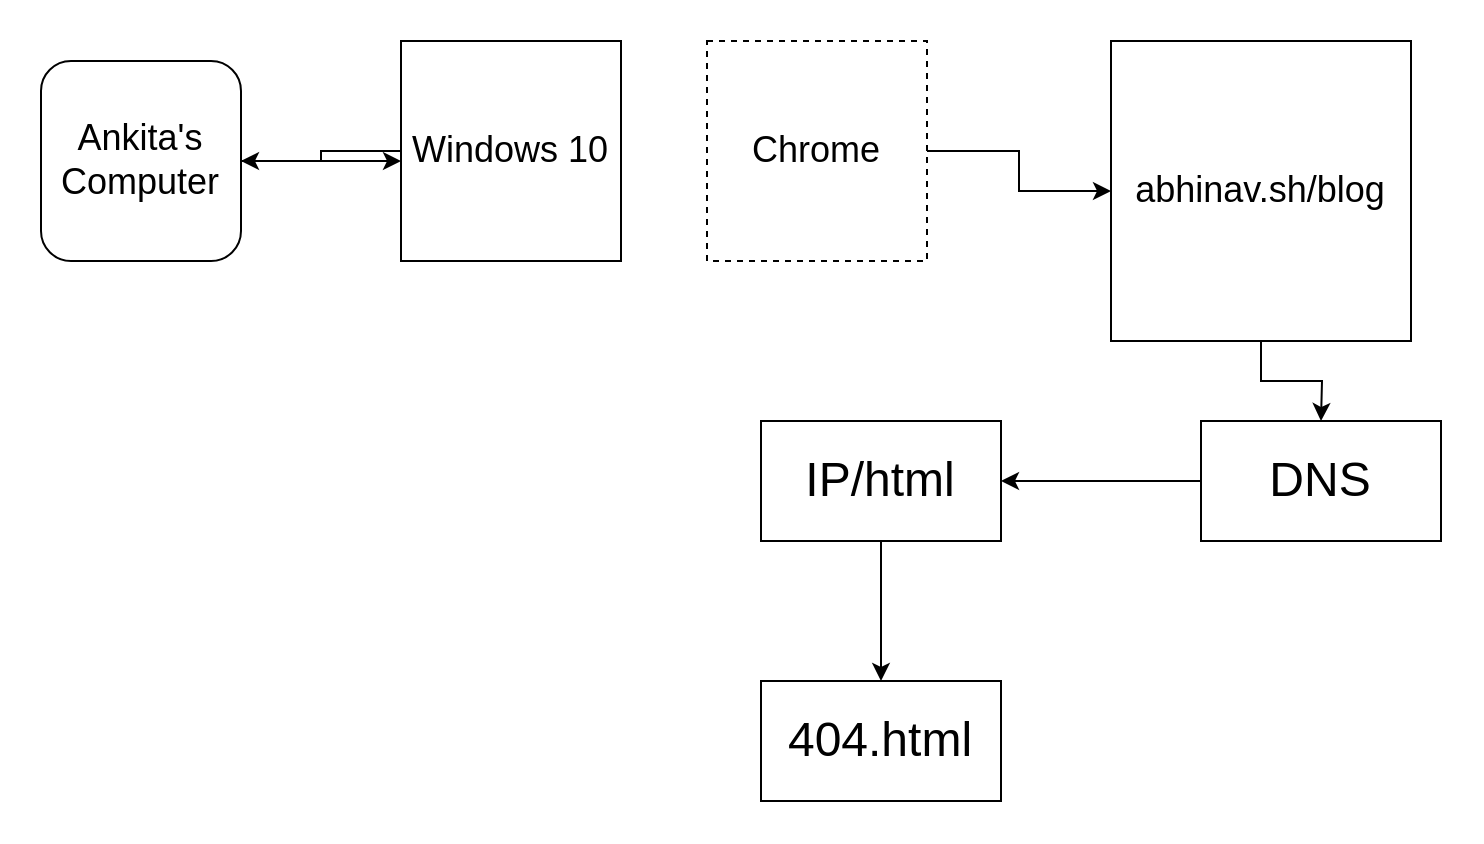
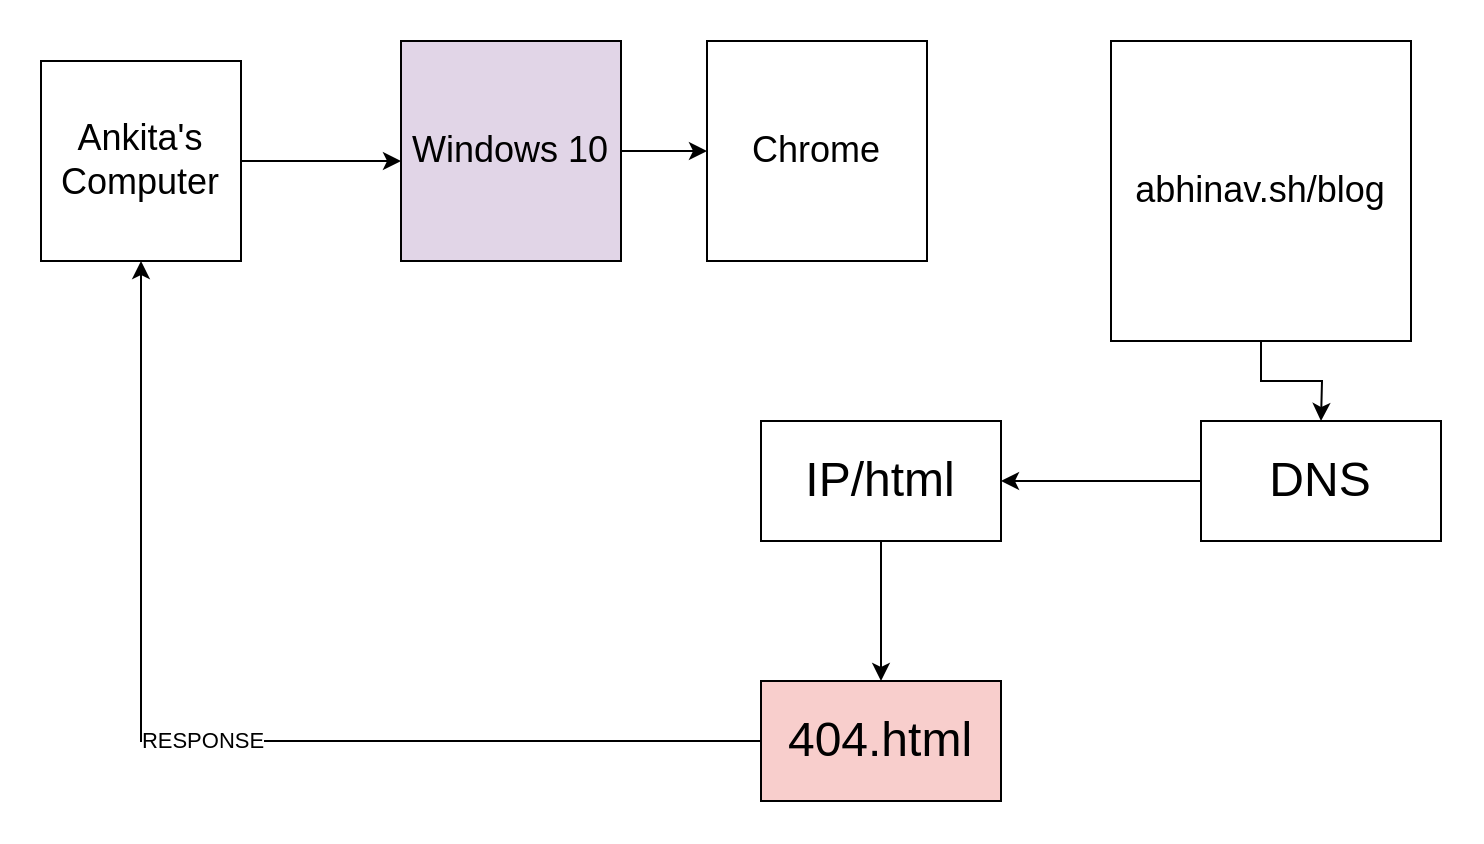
- <mxCell id="4" style="edgeStyle=orthogonalEdgeStyle;rounded=0;orthogonalLoop=1;jettySize=auto;html=1;" edge="1" parent="1" source="5" target="3"><mxGeometry relative="1" as="geometry" /></mxCell>
+ <mxCell id="4" style="edgeStyle=orthogonalEdgeStyle;rounded=0;orthogonalLoop=1;jettySize=auto;html=1;entryX=0;entryY=0.5;entryDx=0;entryDy=0;" edge="1" parent="1" source="5" target="7"><mxGeometry relative="1" as="geometry" /></mxCell>
- <mxCell id="5" value="&lt;font style=&quot;font-size: 18px&quot;&gt;Windows 10&lt;/font&gt;" style="whiteSpace=wrap;html=1;aspect=fixed;" vertex="1" parent="1"><mxGeometry x="200" y="20" width="110" height="110" as="geometry" /></mxCell>
+ <mxCell id="5" value="&lt;font style=&quot;font-size: 18px&quot;&gt;Windows 10&lt;/font&gt;" style="whiteSpace=wrap;html=1;aspect=fixed;fillColor=#e1d5e7;" vertex="1" parent="1"><mxGeometry x="200" y="20" width="110" height="110" as="geometry" /></mxCell>
- <mxCell id="7" value="&lt;font style=&quot;font-size: 18px&quot;&gt;Chrome&lt;br&gt;&lt;/font&gt;" style="whiteSpace=wrap;html=1;aspect=fixed;dashed=1;" vertex="1" parent="1"><mxGeometry x="353" y="20" width="110" height="110" as="geometry" /></mxCell>
+ <mxCell id="7" value="&lt;font style=&quot;font-size: 18px&quot;&gt;Chrome&lt;br&gt;&lt;/font&gt;" style="whiteSpace=wrap;html=1;aspect=fixed;" vertex="1" parent="1"><mxGeometry x="353" y="20" width="110" height="110" as="geometry" /></mxCell>
- <mxCell id="3" value="&lt;font style=&quot;font-size: 18px&quot;&gt;Ankita's Computer&lt;/font&gt;" style="whiteSpace=wrap;html=1;aspect=fixed;rounded=1;" vertex="1" parent="1"><mxGeometry x="20" y="30" width="100" height="100" as="geometry" /></mxCell>
+ <mxCell id="3" value="&lt;font style=&quot;font-size: 18px&quot;&gt;Ankita's Computer&lt;/font&gt;" style="whiteSpace=wrap;html=1;aspect=fixed;" vertex="1" parent="1"><mxGeometry x="20" y="30" width="100" height="100" as="geometry" /></mxCell>
- <mxCell id="6" style="edgeStyle=orthogonalEdgeStyle;rounded=0;orthogonalLoop=1;jettySize=auto;html=1;entryX=0;entryY=0.5;entryDx=0;entryDy=0;" edge="1" parent="1" source="7" target="9"><mxGeometry relative="1" as="geometry" /></mxCell>
+ <mxCell id="14" style="edgeStyle=orthogonalEdgeStyle;rounded=0;orthogonalLoop=1;jettySize=auto;html=1;entryX=0.5;entryY=1;entryDx=0;entryDy=0;" edge="1" parent="1" source="16" target="3"><mxGeometry relative="1" as="geometry" /></mxCell>
+ <mxCell id="15" value="RESPONSE" style="edgeLabel;html=1;align=center;verticalAlign=middle;resizable=0;points=[];" vertex="1" connectable="0" parent="14"><mxGeometry x="0.019" y="-1" relative="1" as="geometry"><mxPoint as="offset" /></mxGeometry></mxCell>
- <mxCell id="16" value="&lt;font style=&quot;font-size: 24px&quot;&gt;404.html&lt;br&gt;&lt;/font&gt;" style="whiteSpace=wrap;html=1;" vertex="1" parent="1"><mxGeometry x="380" y="340" width="120" height="60" as="geometry" /></mxCell>
+ <mxCell id="16" value="&lt;font style=&quot;font-size: 24px&quot;&gt;404.html&lt;br&gt;&lt;/font&gt;" style="whiteSpace=wrap;html=1;fillColor=#f8cecc;" vertex="1" parent="1"><mxGeometry x="380" y="340" width="120" height="60" as="geometry" /></mxCell>
